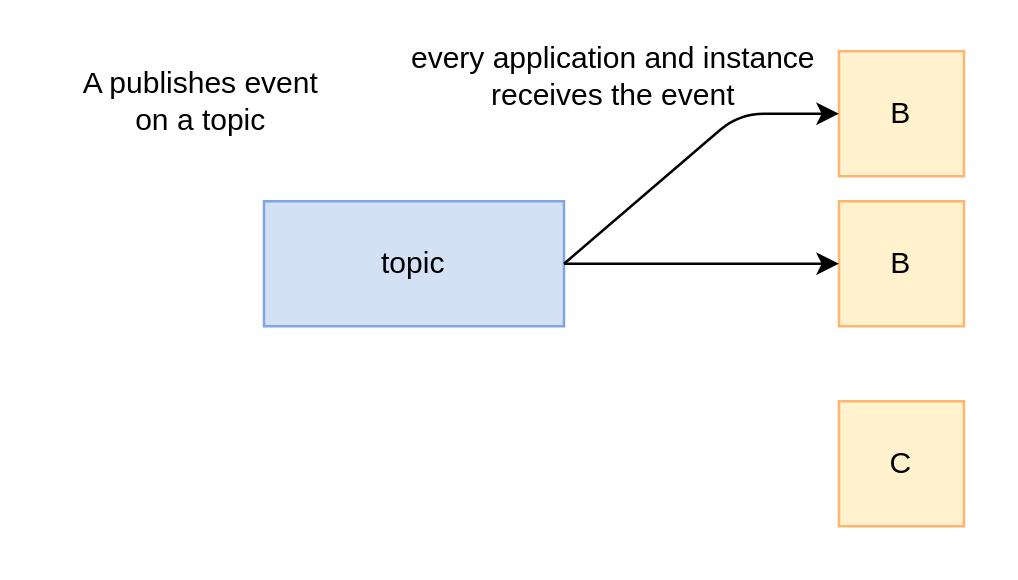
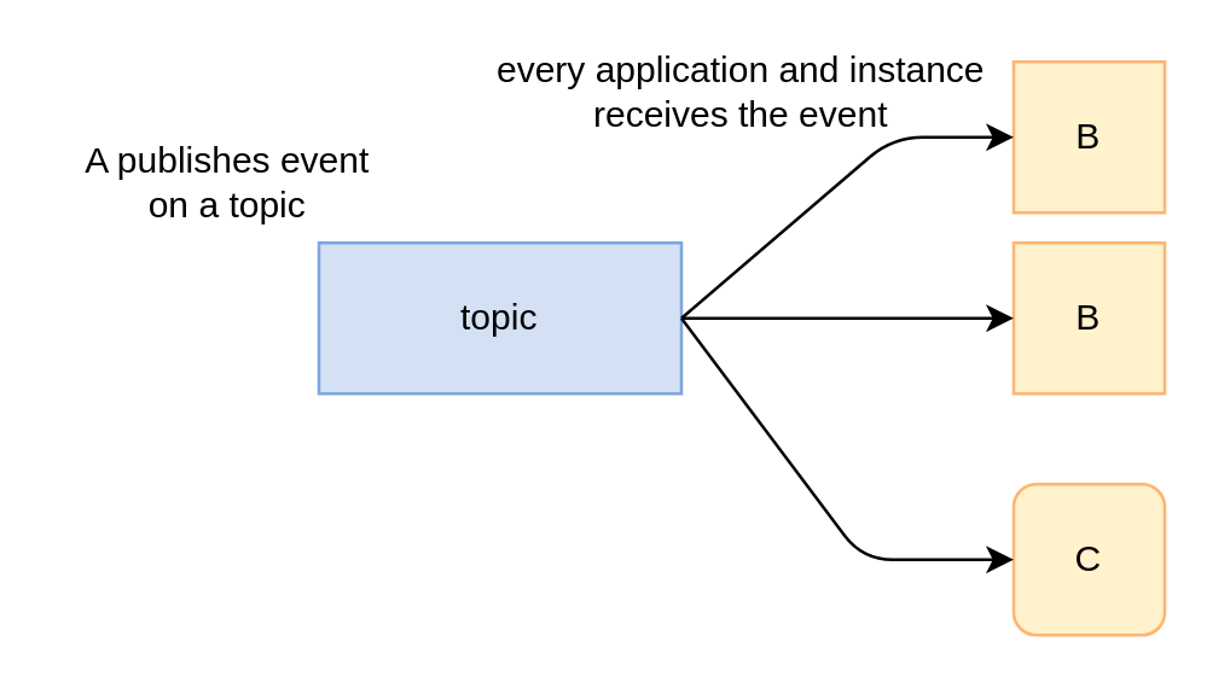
- <mxCell id="9" value="A publishes event on a topic" style="text;html=1;strokeColor=none;fillColor=none;align=center;verticalAlign=middle;whiteSpace=wrap;rounded=0;" vertex="1" parent="1"><mxGeometry x="25" y="30" width="110" height="20" as="geometry" /></mxCell>
+ <mxCell id="9" value="A publishes event on a topic" style="text;html=1;strokeColor=none;fillColor=none;align=center;verticalAlign=middle;whiteSpace=wrap;rounded=0;" vertex="1" parent="1"><mxGeometry x="20" y="50" width="110" height="20" as="geometry" /></mxCell>
+ <mxCell id="8" value="" style="endArrow=classic;html=1;exitX=1;exitY=0.5;exitDx=0;exitDy=0;entryX=0;entryY=0.5;entryDx=0;entryDy=0;" edge="1" parent="1" source="5" target="2"><mxGeometry width="50" height="50" relative="1" as="geometry"><mxPoint x="-15" y="340" as="sourcePoint" /><mxPoint x="35" y="290" as="targetPoint" /><Array as="points"><mxPoint x="285" y="185" /></Array></mxGeometry></mxCell>
- <mxCell id="2" value="C" style="whiteSpace=wrap;html=1;aspect=fixed;fillColor=#FFF2CC;strokeColor=#FFB570;" vertex="1" parent="1"><mxGeometry x="335" y="160" width="50" height="50" as="geometry" /></mxCell>
+ <mxCell id="2" value="C" style="whiteSpace=wrap;html=1;aspect=fixed;fillColor=#FFF2CC;strokeColor=#FFB570;rounded=1;" vertex="1" parent="1"><mxGeometry x="335" y="160" width="50" height="50" as="geometry" /></mxCell>
